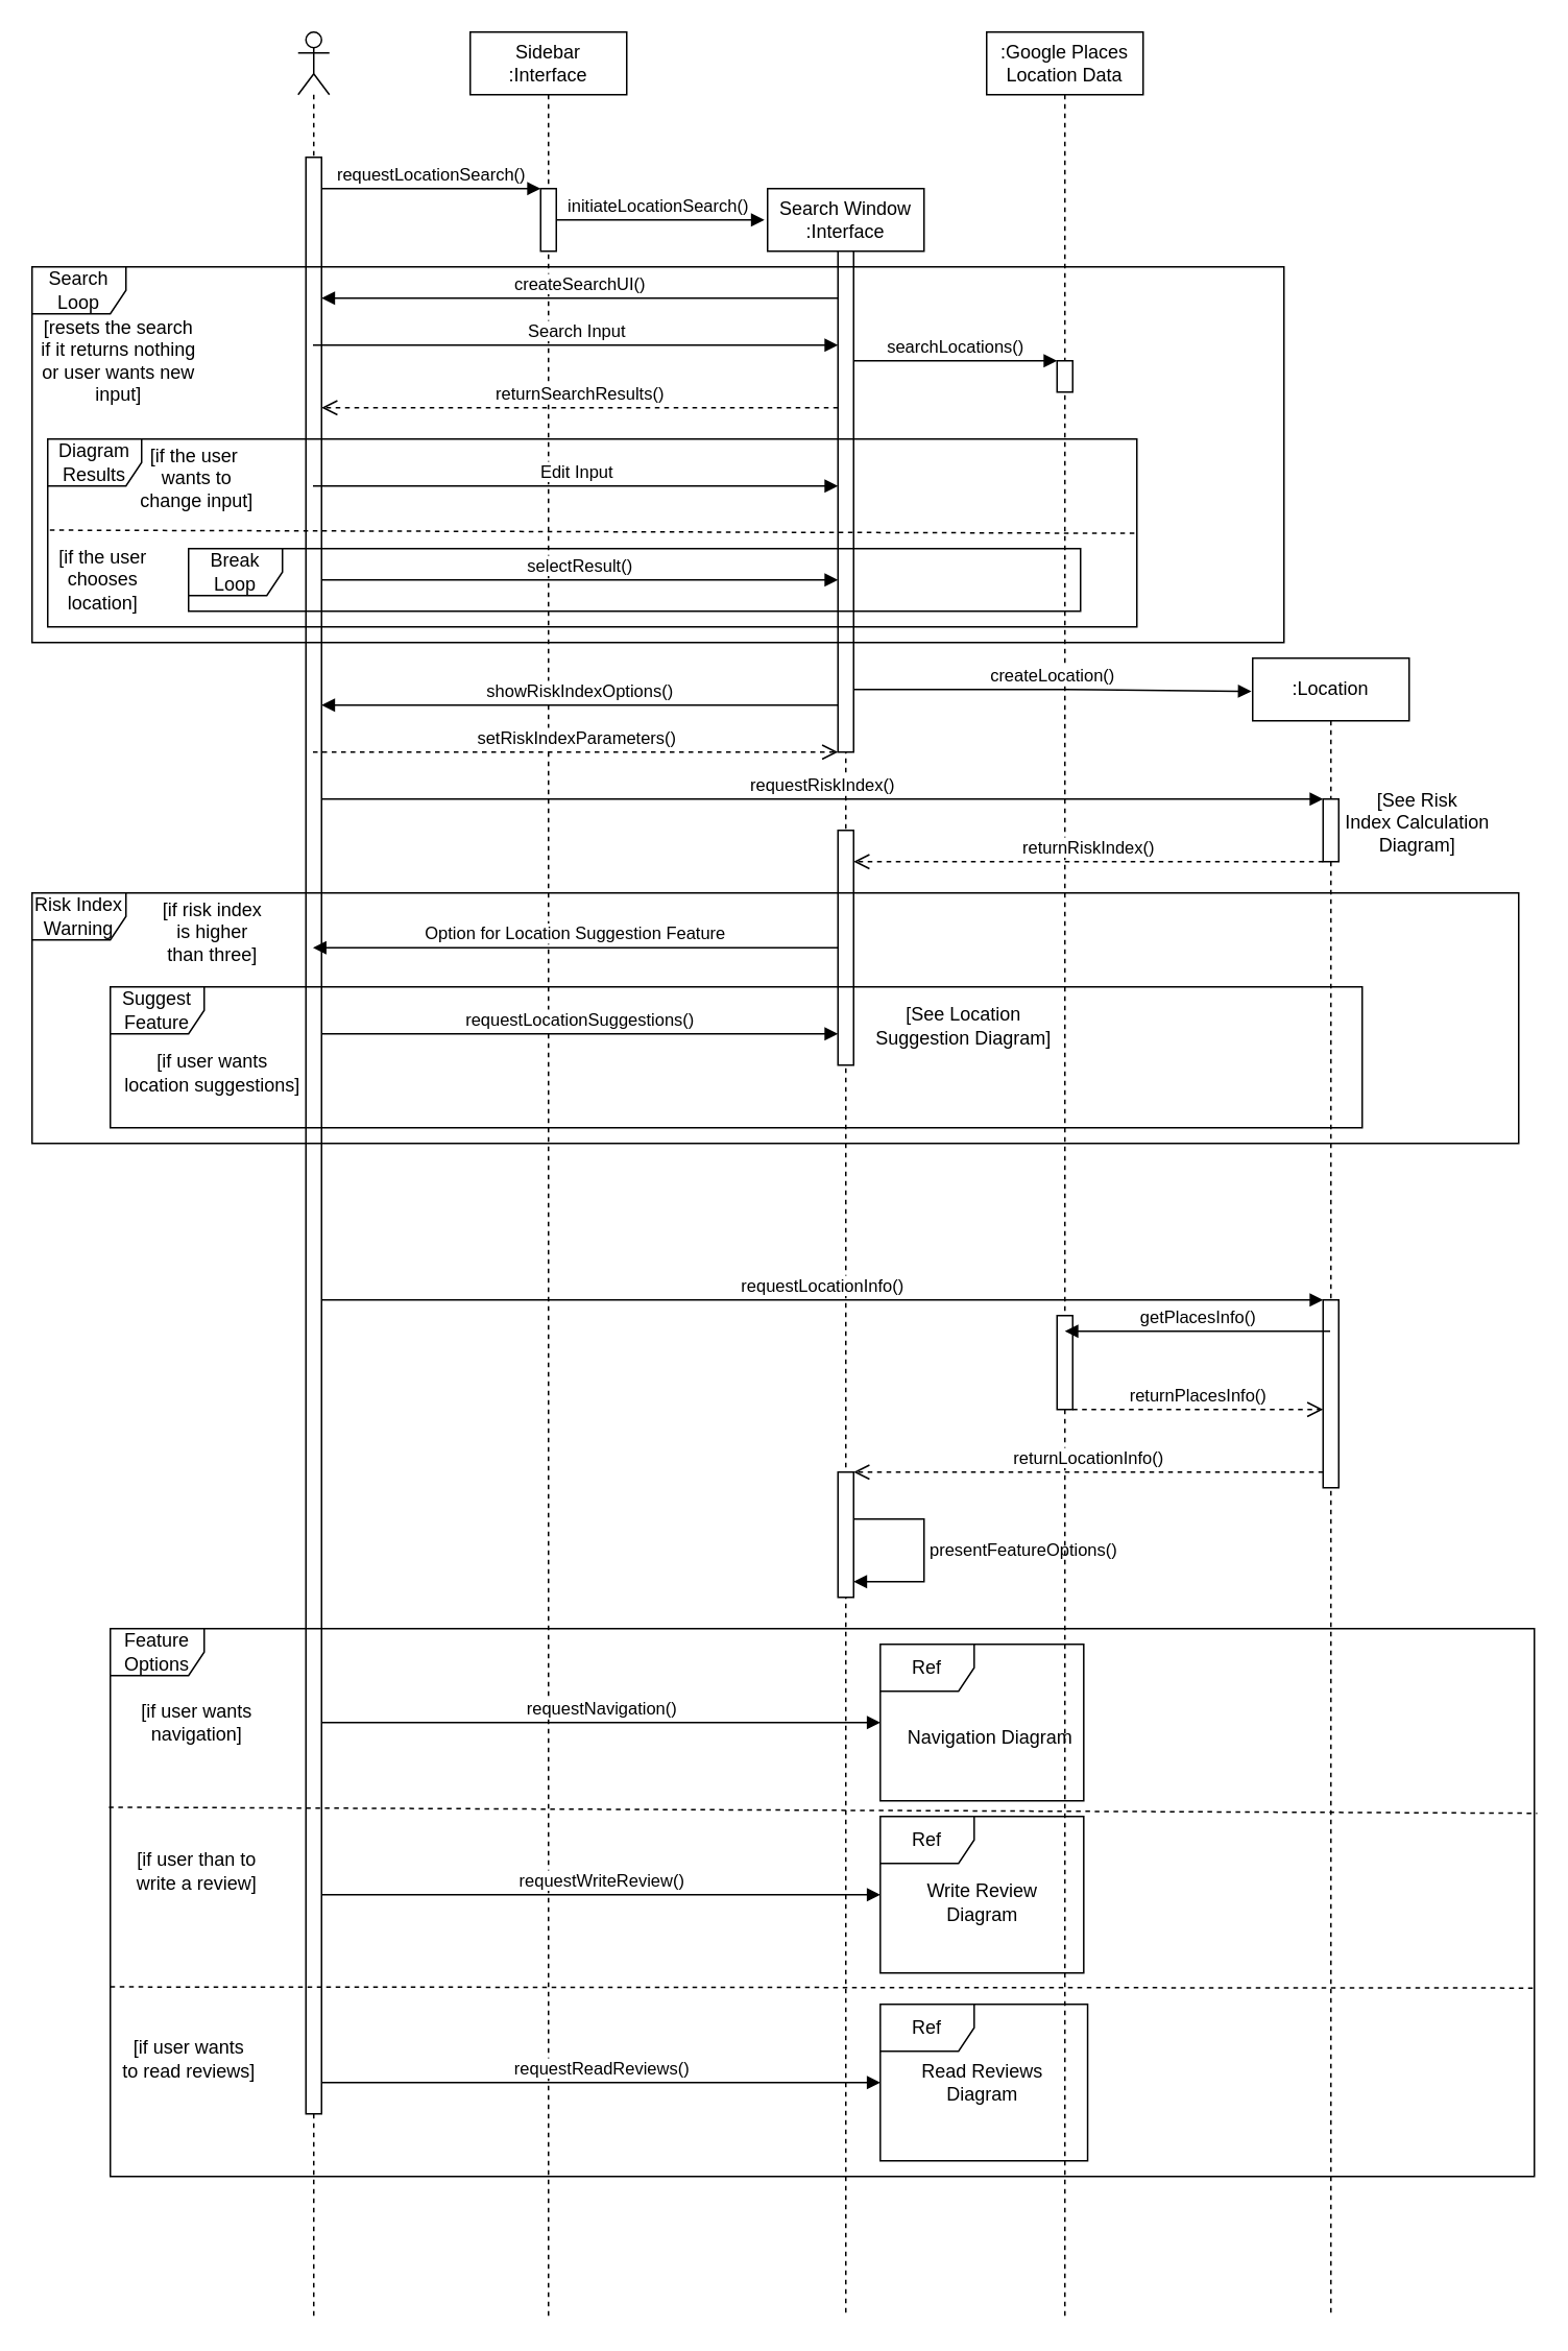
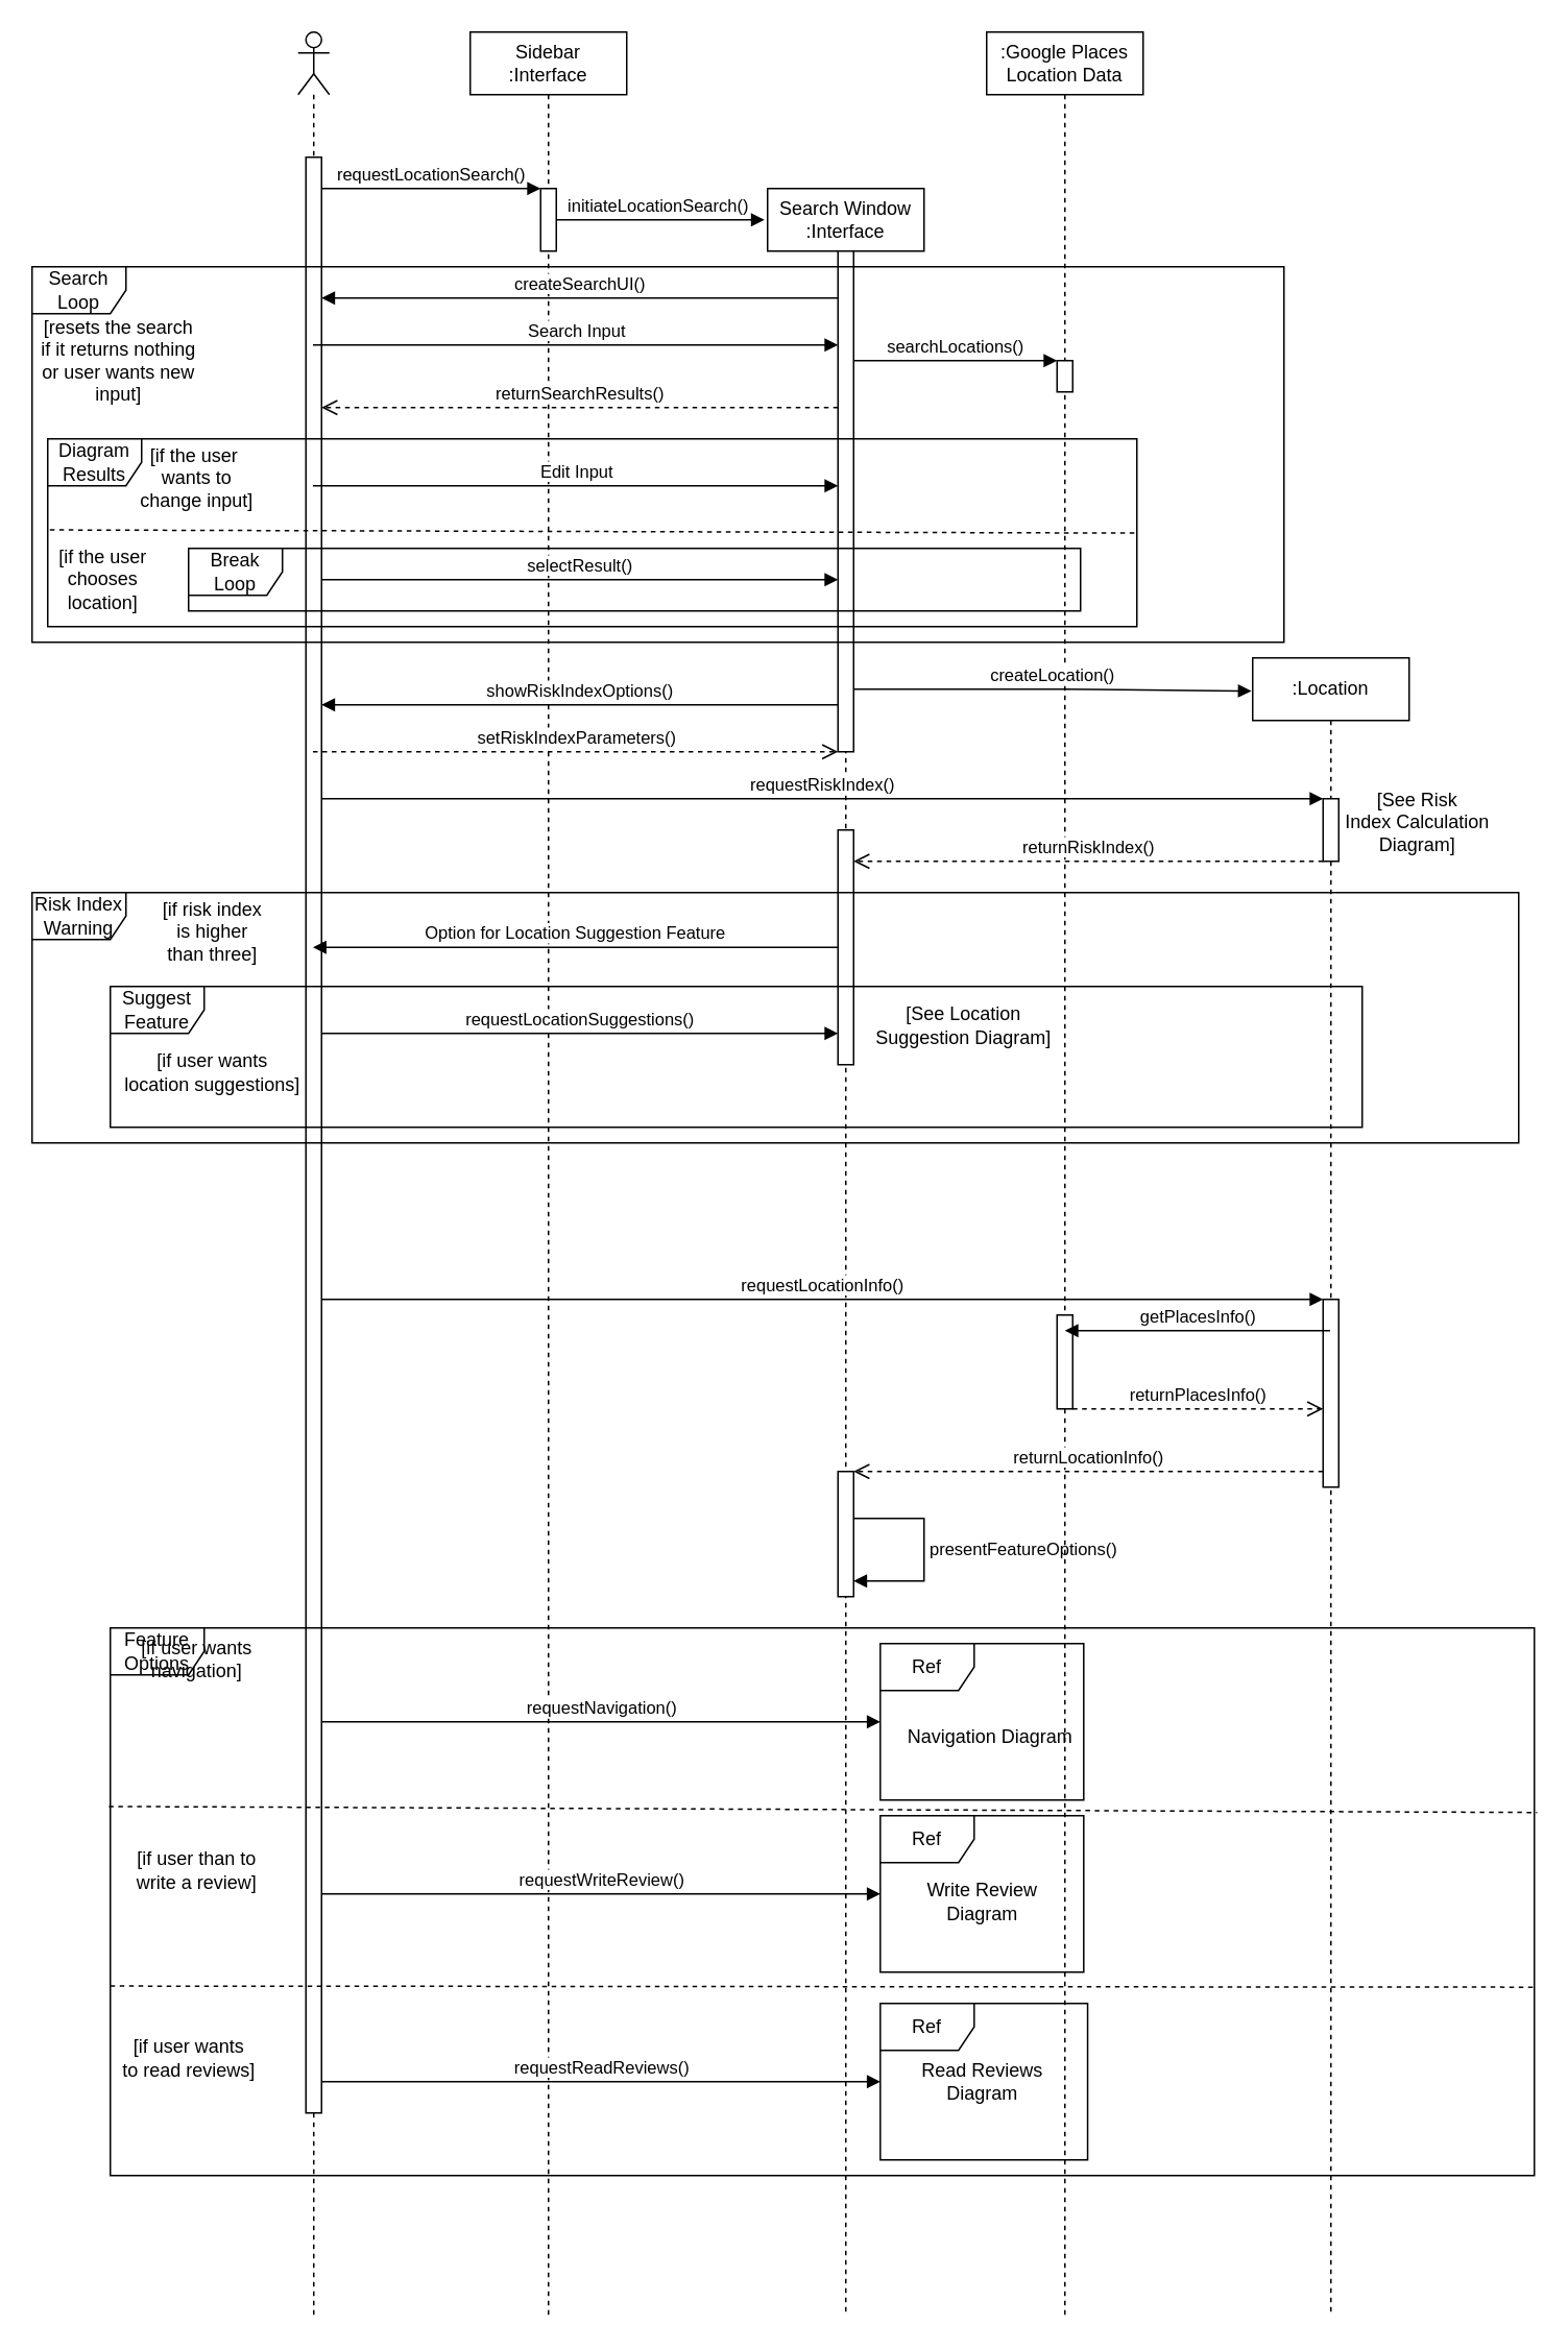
- <mxCell id="61" value="[if user wants&lt;br&gt;navigation]" style="text;html=1;align=center;verticalAlign=middle;resizable=0;points=[];autosize=1;strokeColor=none;" vertex="1" parent="1"><mxGeometry x="80" y="1085" width="90" height="30" as="geometry" /></mxCell>
+ <mxCell id="61" value="[if user wants&lt;br&gt;navigation]" style="text;html=1;align=center;verticalAlign=middle;resizable=0;points=[];autosize=1;strokeColor=none;" vertex="1" parent="1"><mxGeometry x="80" y="1045" width="90" height="30" as="geometry" /></mxCell>
